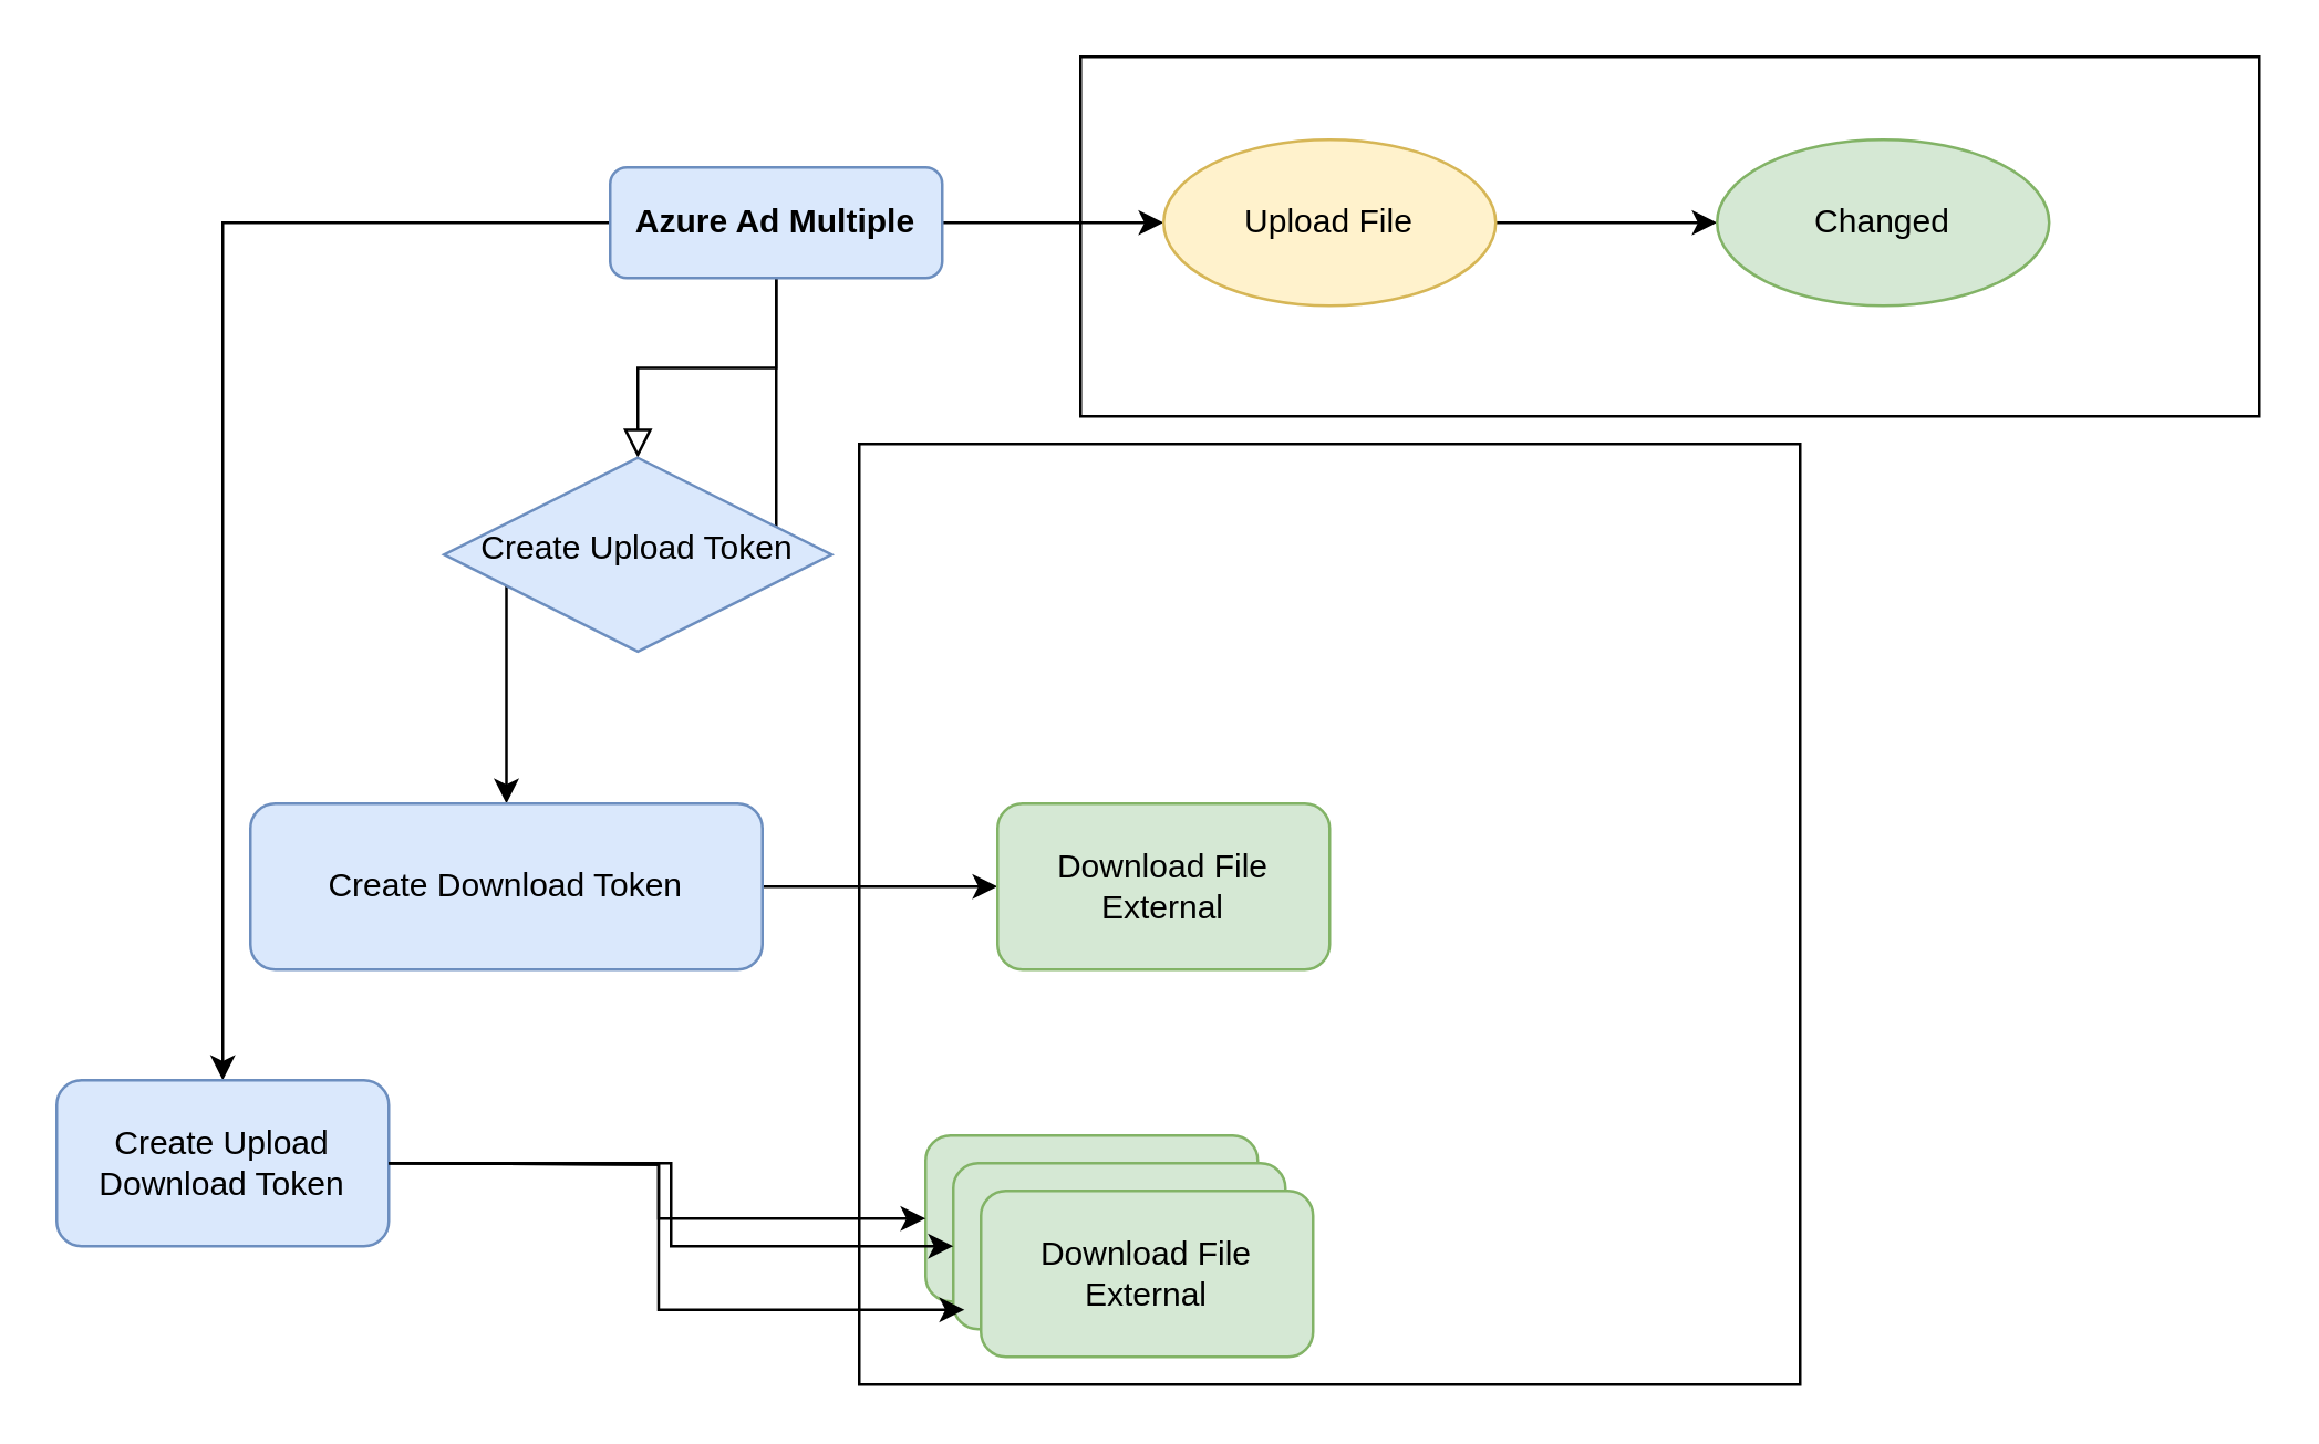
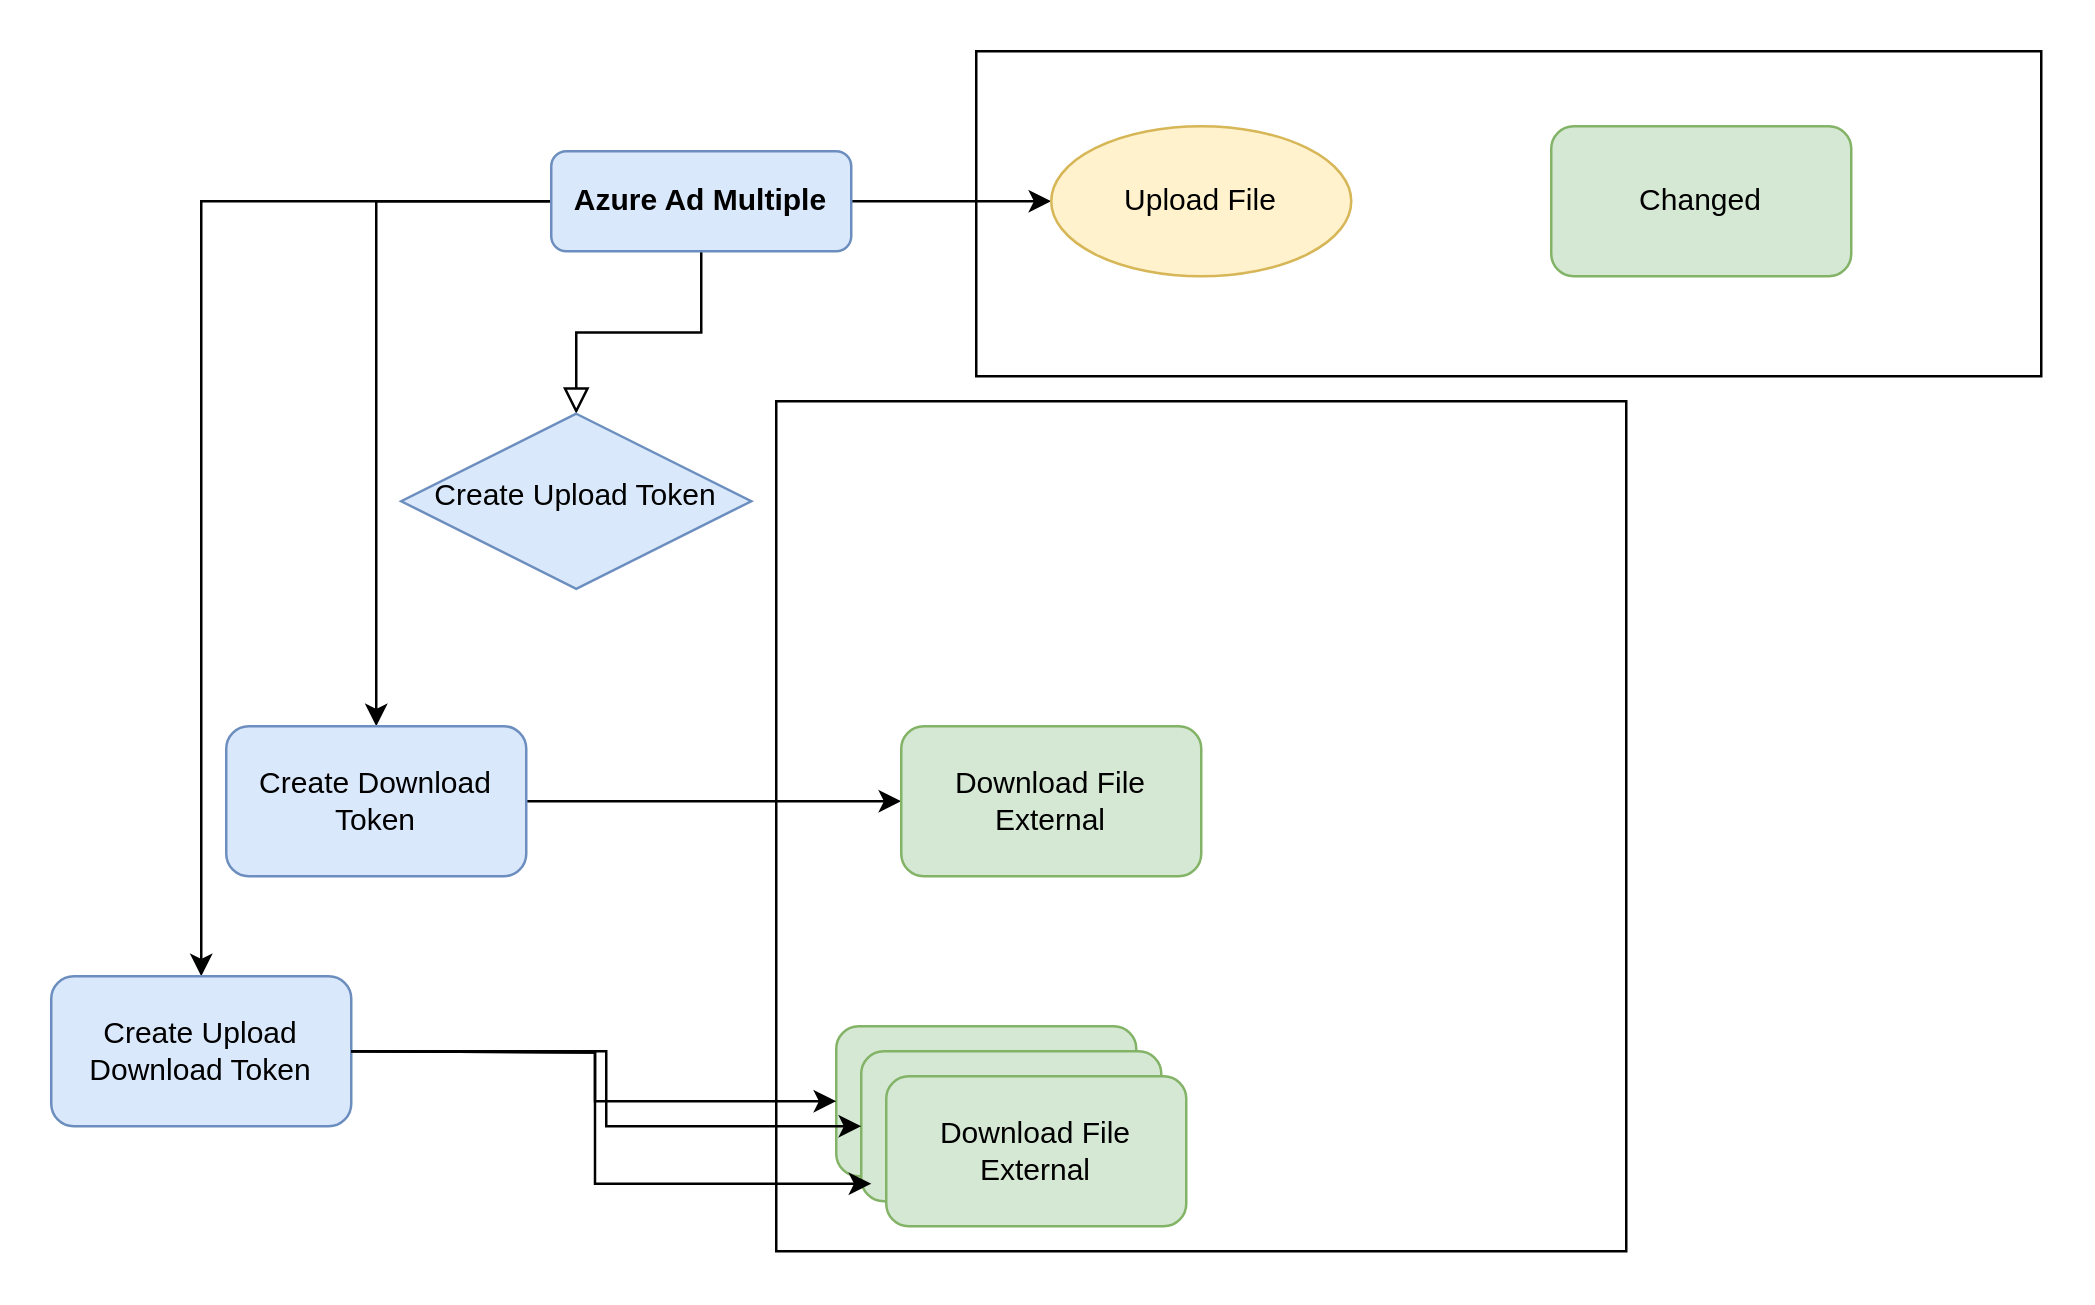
- <mxCell id="10" value="" style="edgeStyle=orthogonalEdgeStyle;rounded=0;orthogonalLoop=1;jettySize=auto;html=1;" parent="1" source="11" target="12" edge="1"><mxGeometry relative="1" as="geometry" /></mxCell>
- <mxCell id="12" value="Changed" style="ellipse;whiteSpace=wrap;html=1;glass=0;strokeWidth=1;shadow=0;fillColor=#d5e8d4;strokeColor=#82b366;" parent="1" vertex="1"><mxGeometry x="620" y="50" width="120" height="60" as="geometry" /></mxCell>
+ <mxCell id="12" value="Changed" style="whiteSpace=wrap;html=1;rounded=1;glass=0;strokeWidth=1;shadow=0;fillColor=#d5e8d4;strokeColor=#82b366;" parent="1" vertex="1"><mxGeometry x="620" y="50" width="120" height="60" as="geometry" /></mxCell>
- <mxCell id="14" value="Create Download Token" style="whiteSpace=wrap;html=1;rounded=1;glass=0;strokeWidth=1;shadow=0;fillColor=#dae8fc;strokeColor=#6c8ebf;" parent="1" vertex="1"><mxGeometry x="90" y="290" width="185" height="60" as="geometry" /></mxCell>
+ <mxCell id="14" value="Create Download Token" style="whiteSpace=wrap;html=1;rounded=1;glass=0;strokeWidth=1;shadow=0;fillColor=#dae8fc;strokeColor=#6c8ebf;" parent="1" vertex="1"><mxGeometry x="90" y="290" width="120" height="60" as="geometry" /></mxCell>
